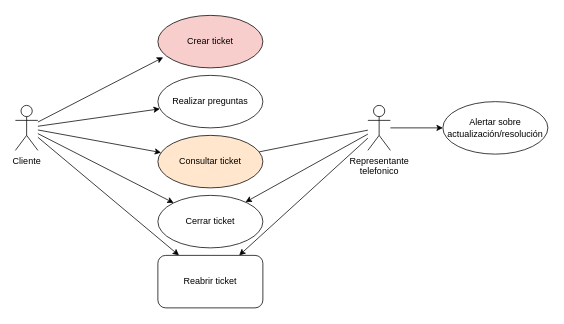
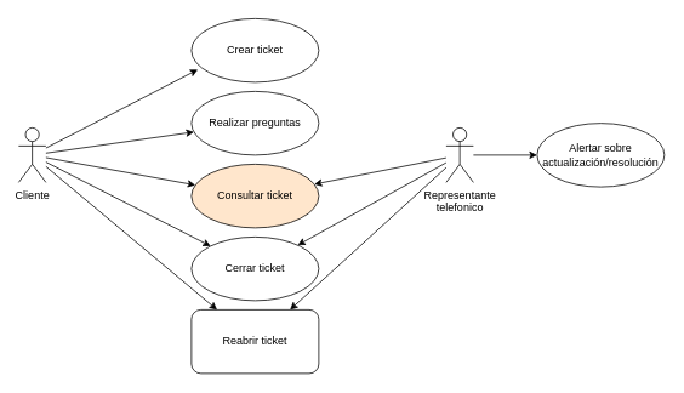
- <mxCell id="13" value="Crear ticket" style="ellipse;whiteSpace=wrap;html=1;fillColor=#f8cecc;" vertex="1" parent="1"><mxGeometry x="210" y="20" width="140" height="70" as="geometry" /></mxCell>
+ <mxCell id="13" value="Crear ticket" style="ellipse;whiteSpace=wrap;html=1;" vertex="1" parent="1"><mxGeometry x="210" y="20" width="140" height="70" as="geometry" /></mxCell>
- <mxCell id="8" style="edgeStyle=none;rounded=0;orthogonalLoop=1;jettySize=auto;html=1;endArrow=none;" edge="1" parent="1" source="12" target="14"><mxGeometry relative="1" as="geometry" /></mxCell>
+ <mxCell id="8" style="edgeStyle=none;rounded=0;orthogonalLoop=1;jettySize=auto;html=1;" edge="1" parent="1" source="12" target="14"><mxGeometry relative="1" as="geometry" /></mxCell>
